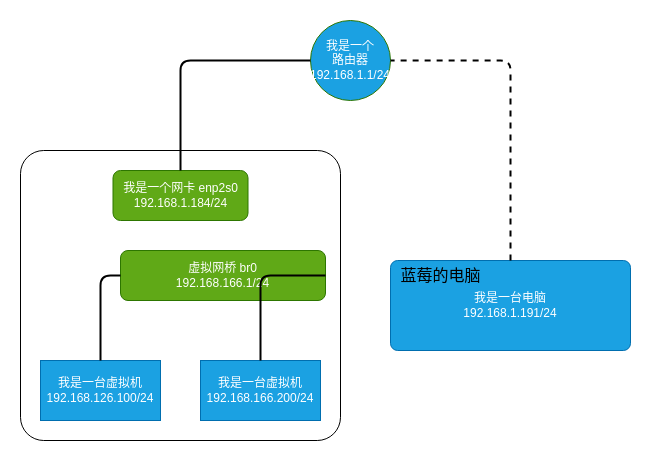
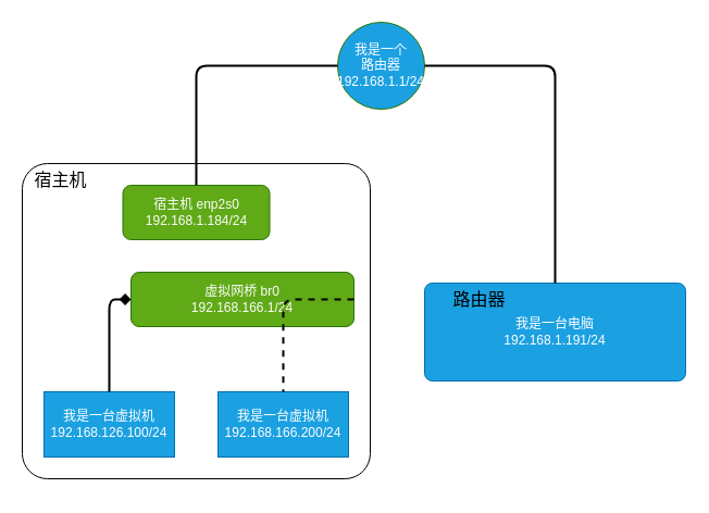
- <mxCell id="15" value="" style="endArrow=none;html=1;rounded=1;strokeWidth=2;fontSize=16;entryX=1;entryY=0.5;entryDx=0;entryDy=0;exitX=0.5;exitY=0;exitDx=0;exitDy=0;dashed=1;" edge="1" parent="1" source="13" target="2"><mxGeometry width="50" height="50" relative="1" as="geometry"><mxPoint x="390" y="240" as="sourcePoint" /><mxPoint x="440" y="190" as="targetPoint" /><Array as="points"><mxPoint x="510" y="60" /></Array></mxGeometry></mxCell>
+ <mxCell id="15" value="" style="endArrow=none;html=1;rounded=1;strokeWidth=2;fontSize=16;entryX=1;entryY=0.5;entryDx=0;entryDy=0;exitX=0.5;exitY=0;exitDx=0;exitDy=0;" edge="1" parent="1" source="13" target="2"><mxGeometry width="50" height="50" relative="1" as="geometry"><mxPoint x="390" y="240" as="sourcePoint" /><mxPoint x="440" y="190" as="targetPoint" /><Array as="points"><mxPoint x="510" y="60" /></Array></mxGeometry></mxCell>
+ <mxCell id="10" value="&lt;font style=&quot;font-size: 16px;&quot;&gt;宿主机&lt;/font&gt;" style="text;html=1;align=center;verticalAlign=middle;resizable=0;points=[];autosize=1;strokeColor=none;fillColor=none;" vertex="1" parent="3"><mxGeometry y="-80" width="70" height="30" as="geometry" /></mxCell>
- <mxCell id="11" value="我是一个网卡&amp;nbsp;enp2s0&lt;br&gt;192.168.1.184/24" style="rounded=1;whiteSpace=wrap;html=1;fillColor=#60a917;fontColor=#ffffff;strokeColor=#2D7600;" vertex="1" parent="1"><mxGeometry x="112.5" y="170" width="135" height="50" as="geometry" /></mxCell>
+ <mxCell id="11" value="宿主机&amp;nbsp;enp2s0&lt;br&gt;192.168.1.184/24" style="rounded=1;whiteSpace=wrap;html=1;fillColor=#60a917;fontColor=#ffffff;strokeColor=#2D7600;" vertex="1" parent="1"><mxGeometry x="112.5" y="170" width="135" height="50" as="geometry" /></mxCell>
- <mxCell id="8" value="" style="endArrow=none;html=1;rounded=1;fontSize=16;entryX=0;entryY=0.5;entryDx=0;entryDy=0;exitX=0.5;exitY=0;exitDx=0;exitDy=0;strokeWidth=2;" edge="1" parent="3" source="6" target="5"><mxGeometry width="50" height="50" relative="1" as="geometry"><mxPoint x="230" y="10" as="sourcePoint" /><mxPoint x="280" y="-40" as="targetPoint" /><Array as="points"><mxPoint x="80" y="45" /></Array></mxGeometry></mxCell>
+ <mxCell id="8" value="" style="endArrow=diamond;html=1;rounded=1;fontSize=16;entryX=0;entryY=0.5;entryDx=0;entryDy=0;exitX=0.5;exitY=0;exitDx=0;exitDy=0;strokeWidth=2;" edge="1" parent="3" source="6" target="5"><mxGeometry width="50" height="50" relative="1" as="geometry"><mxPoint x="230" y="10" as="sourcePoint" /><mxPoint x="280" y="-40" as="targetPoint" /><Array as="points"><mxPoint x="80" y="45" /></Array></mxGeometry></mxCell>
- <mxCell id="14" value="&lt;span style=&quot;font-size: 16px;&quot;&gt;蓝莓的电脑&lt;/span&gt;" style="text;html=1;align=center;verticalAlign=middle;resizable=0;points=[];autosize=1;strokeColor=none;fillColor=none;" vertex="1" parent="1"><mxGeometry x="390" y="260" width="100" height="30" as="geometry" /></mxCell>
+ <mxCell id="14" value="&lt;span style=&quot;font-size: 16px;&quot;&gt;路由器&lt;/span&gt;" style="text;html=1;align=center;verticalAlign=middle;resizable=0;points=[];autosize=1;strokeColor=none;fillColor=none;" vertex="1" parent="1"><mxGeometry x="390" y="260" width="100" height="30" as="geometry" /></mxCell>
- <mxCell id="9" value="" style="endArrow=none;html=1;rounded=1;fontSize=16;exitX=1;exitY=0.5;exitDx=0;exitDy=0;entryX=0.5;entryY=0;entryDx=0;entryDy=0;strokeWidth=2;" edge="1" parent="3" source="5" target="7"><mxGeometry width="50" height="50" relative="1" as="geometry"><mxPoint x="230" y="10" as="sourcePoint" /><mxPoint x="280" y="-40" as="targetPoint" /><Array as="points"><mxPoint x="240" y="45" /></Array></mxGeometry></mxCell>
+ <mxCell id="9" value="" style="endArrow=none;html=1;rounded=1;fontSize=16;exitX=1;exitY=0.5;exitDx=0;exitDy=0;entryX=0.5;entryY=0;entryDx=0;entryDy=0;strokeWidth=2;dashed=1;" edge="1" parent="3" source="5" target="7"><mxGeometry width="50" height="50" relative="1" as="geometry"><mxPoint x="230" y="10" as="sourcePoint" /><mxPoint x="280" y="-40" as="targetPoint" /><Array as="points"><mxPoint x="240" y="45" /></Array></mxGeometry></mxCell>
